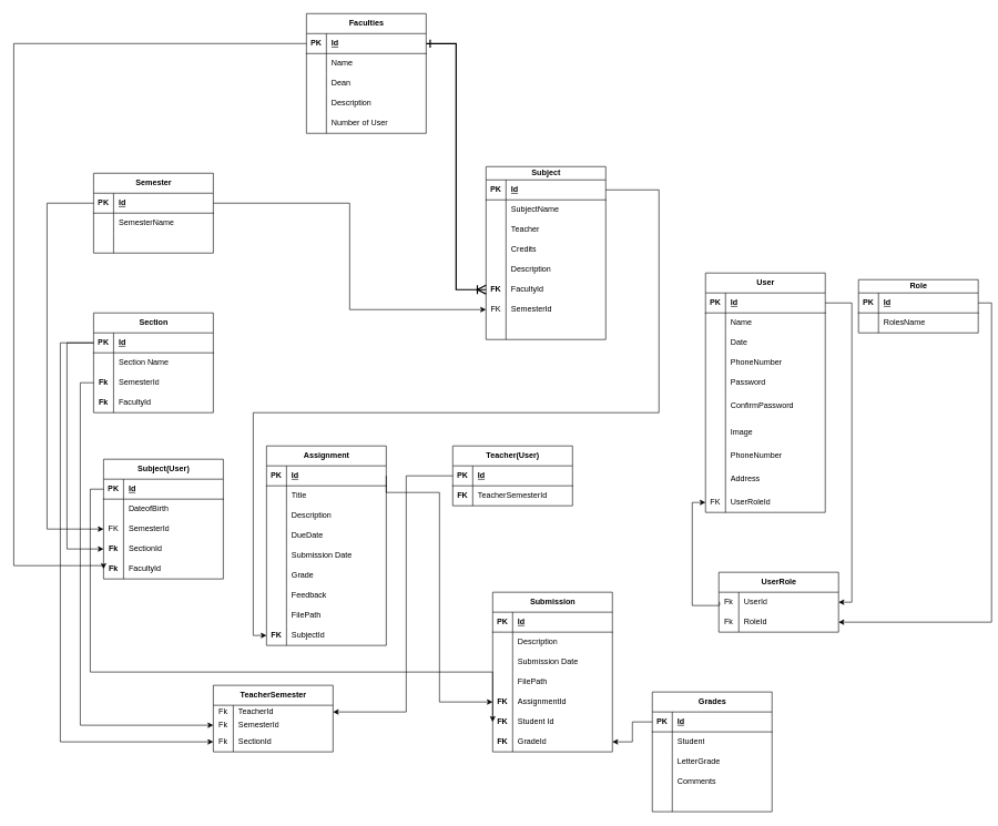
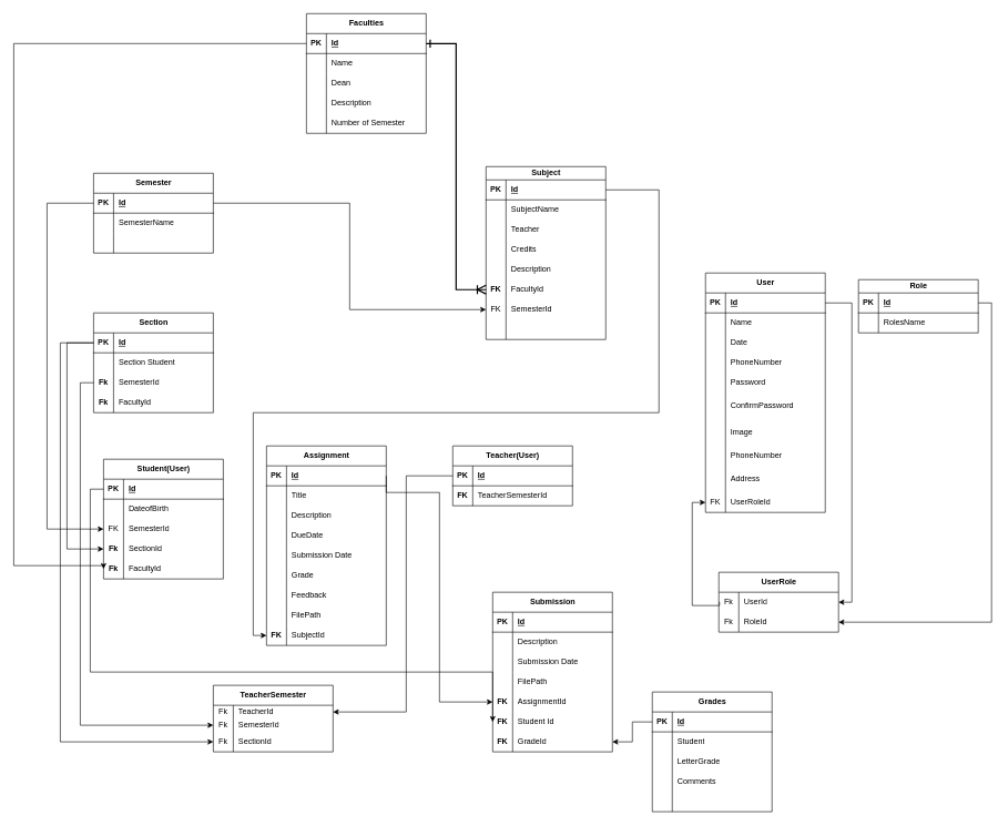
- <mxCell id="68" value="Number of User" style="shape=partialRectangle;connectable=0;fillColor=none;top=0;left=0;bottom=0;right=0;align=left;spacingLeft=6;overflow=hidden;whiteSpace=wrap;html=1;" parent="66" vertex="1"><mxGeometry x="30" width="150" height="30" as="geometry"><mxRectangle width="150" height="30" as="alternateBounds" /></mxGeometry></mxCell>
+ <mxCell id="68" value="Number of Semester" style="shape=partialRectangle;connectable=0;fillColor=none;top=0;left=0;bottom=0;right=0;align=left;spacingLeft=6;overflow=hidden;whiteSpace=wrap;html=1;" parent="66" vertex="1"><mxGeometry x="30" width="150" height="30" as="geometry"><mxRectangle width="150" height="30" as="alternateBounds" /></mxGeometry></mxCell>
- <mxCell id="85" value="Section Name" style="shape=partialRectangle;connectable=0;fillColor=none;top=0;left=0;bottom=0;right=0;align=left;spacingLeft=6;overflow=hidden;whiteSpace=wrap;html=1;" parent="83" vertex="1"><mxGeometry x="30" width="150" height="30" as="geometry"><mxRectangle width="150" height="30" as="alternateBounds" /></mxGeometry></mxCell>
+ <mxCell id="85" value="Section Student" style="shape=partialRectangle;connectable=0;fillColor=none;top=0;left=0;bottom=0;right=0;align=left;spacingLeft=6;overflow=hidden;whiteSpace=wrap;html=1;" parent="83" vertex="1"><mxGeometry x="30" width="150" height="30" as="geometry"><mxRectangle width="150" height="30" as="alternateBounds" /></mxGeometry></mxCell>
- <mxCell id="37" value="Subject(User)" style="shape=table;startSize=30;container=1;collapsible=1;childLayout=tableLayout;fixedRows=1;rowLines=0;fontStyle=1;align=center;resizeLast=1;html=1;" parent="1" vertex="1"><mxGeometry x="155" y="690" width="180" height="180" as="geometry" /></mxCell>
+ <mxCell id="37" value="Student(User)" style="shape=table;startSize=30;container=1;collapsible=1;childLayout=tableLayout;fixedRows=1;rowLines=0;fontStyle=1;align=center;resizeLast=1;html=1;" parent="1" vertex="1"><mxGeometry x="155" y="690" width="180" height="180" as="geometry" /></mxCell>
